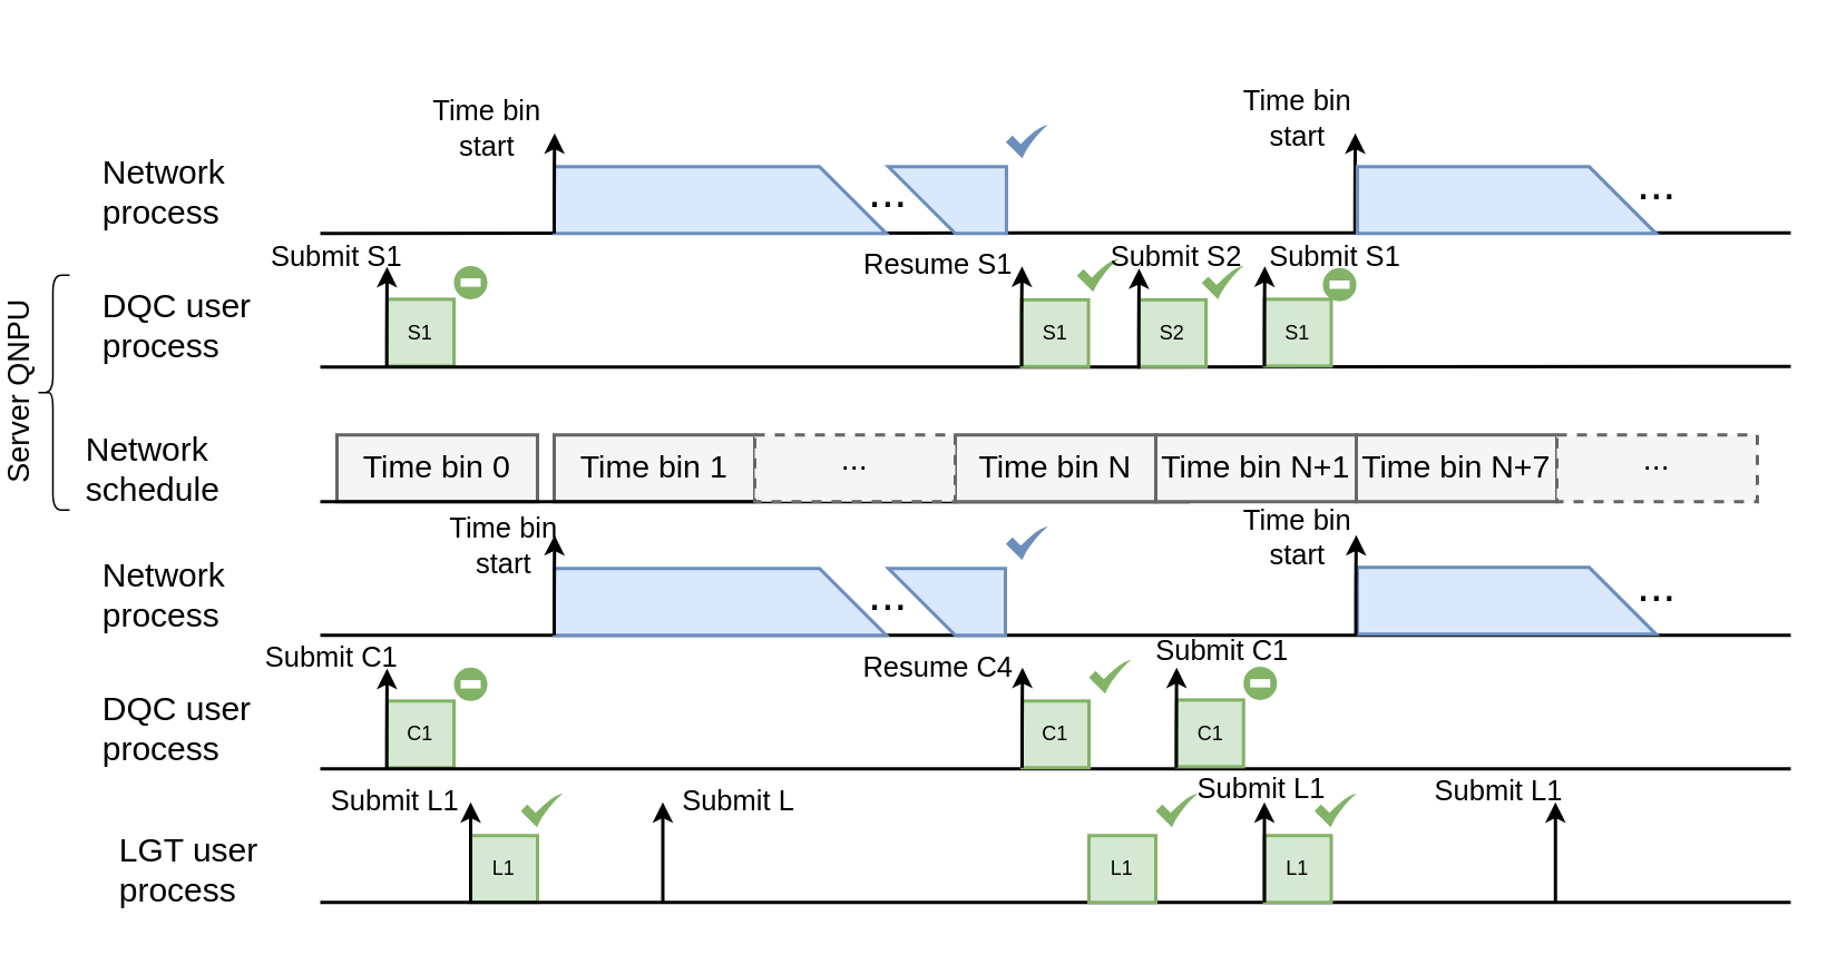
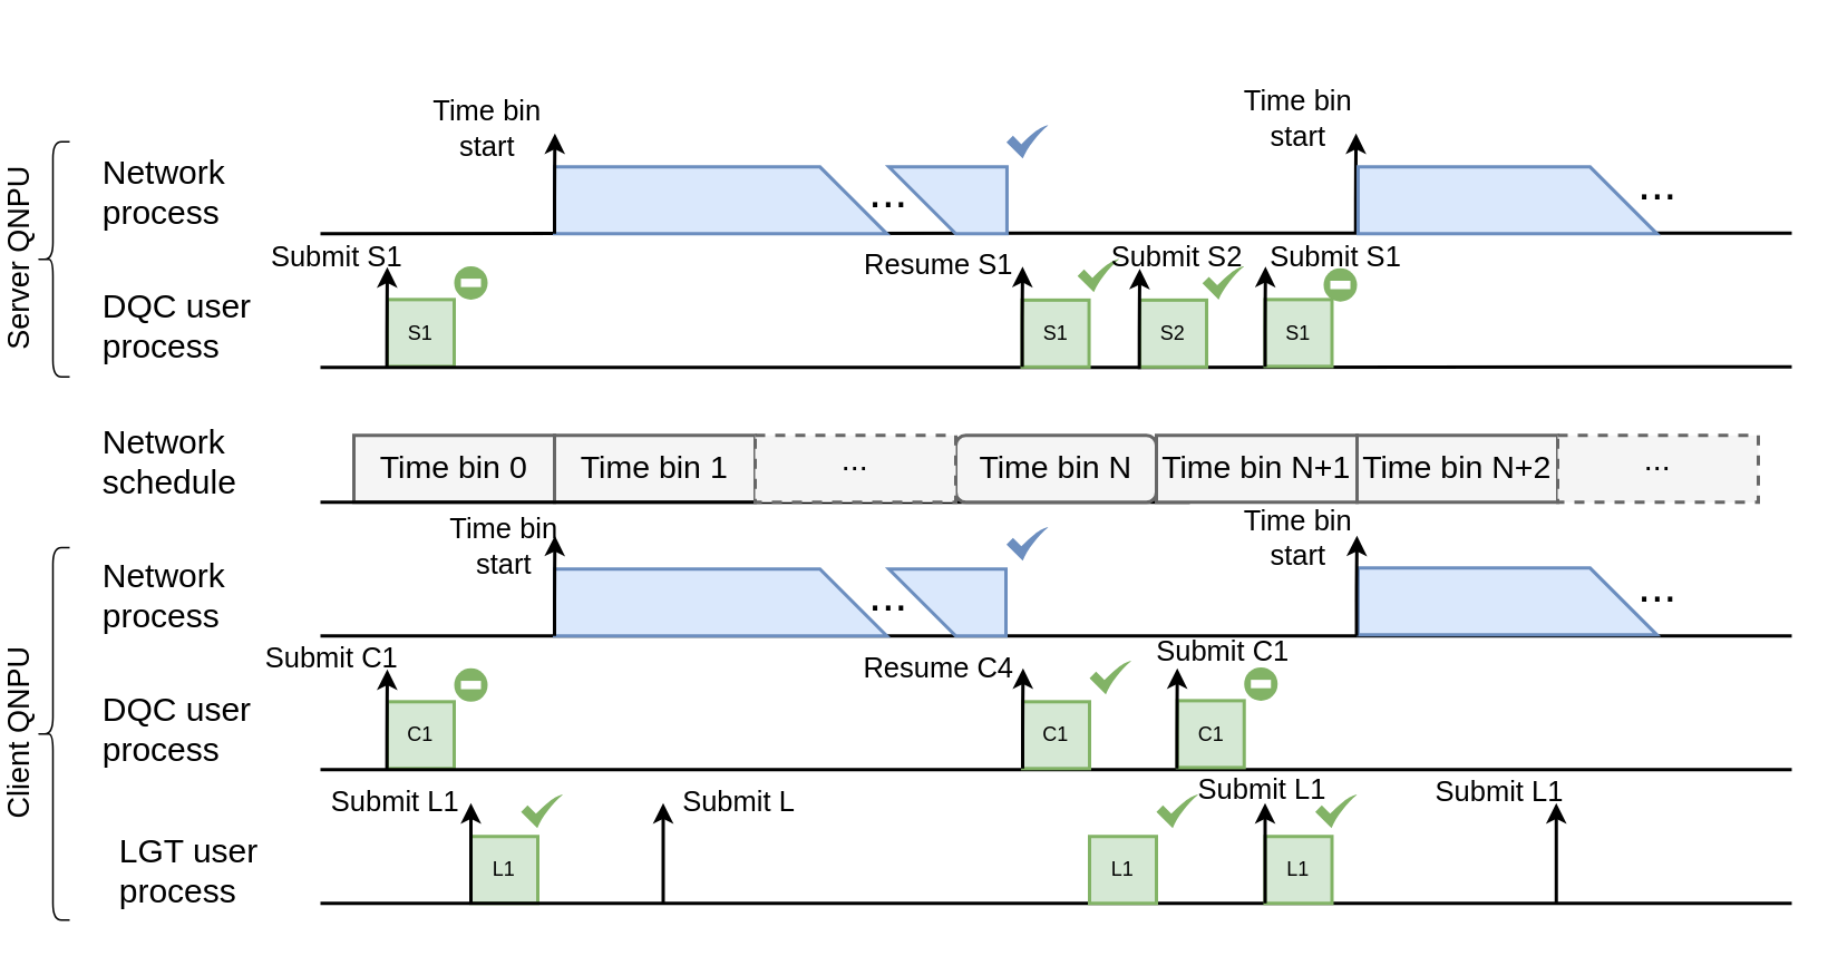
- <mxCell id="84" value="Server QNPU" style="shape=curlyBracket;whiteSpace=wrap;html=1;rounded=1;labelPosition=left;verticalLabelPosition=middle;align=center;verticalAlign=middle;horizontal=0;fontSize=18;" parent="1" vertex="1"><mxGeometry x="20" y="164.37" width="20" height="140.63" as="geometry" /></mxCell>
+ <mxCell id="84" value="Server QNPU" style="shape=curlyBracket;whiteSpace=wrap;html=1;rounded=1;labelPosition=left;verticalLabelPosition=middle;align=center;verticalAlign=middle;horizontal=0;fontSize=18;" parent="1" vertex="1"><mxGeometry x="20" y="84.37" width="20" height="140.63" as="geometry" /></mxCell>
- <mxCell id="6" value="Network schedule" style="text;html=1;strokeColor=none;fillColor=none;align=left;verticalAlign=middle;whiteSpace=wrap;rounded=0;fontSize=20;fontColor=#000000;fontFamily=Helvetica;spacing=0;" parent="1" vertex="1"><mxGeometry x="50" y="250" width="100" height="60" as="geometry" /></mxCell>
+ <mxCell id="6" value="Network schedule" style="text;html=1;strokeColor=none;fillColor=none;align=left;verticalAlign=middle;whiteSpace=wrap;rounded=0;fontSize=20;fontColor=#000000;fontFamily=Helvetica;spacing=0;" parent="1" vertex="1"><mxGeometry x="60" y="245" width="100" height="60" as="geometry" /></mxCell>
- <mxCell id="3" value="Time bin 0" style="rounded=0;whiteSpace=wrap;html=1;strokeWidth=2;fillColor=#f5f5f5;strokeColor=#666666;fontFamily=Helvetica;fontSize=19;" parent="1" vertex="1"><mxGeometry x="200" y="260" width="120" height="40" as="geometry" /></mxCell>
+ <mxCell id="3" value="Time bin 0" style="rounded=0;whiteSpace=wrap;html=1;strokeWidth=2;fillColor=#f5f5f5;strokeColor=#666666;fontFamily=Helvetica;fontSize=19;" parent="1" vertex="1"><mxGeometry x="210" y="260" width="120" height="40" as="geometry" /></mxCell>
- <mxCell id="12" value="Time bin N" style="rounded=0;whiteSpace=wrap;html=1;strokeWidth=2;fillColor=#f5f5f5;strokeColor=#666666;fontFamily=Helvetica;fontSize=19;" parent="1" vertex="1"><mxGeometry x="570" y="260" width="120" height="40" as="geometry" /></mxCell>
+ <mxCell id="12" value="Time bin N" style="whiteSpace=wrap;html=1;strokeWidth=2;fillColor=#f5f5f5;strokeColor=#666666;fontFamily=Helvetica;fontSize=19;rounded=1;" parent="1" vertex="1"><mxGeometry x="570" y="260" width="120" height="40" as="geometry" /></mxCell>
- <mxCell id="62" value="Time bin N+7" style="rounded=0;whiteSpace=wrap;html=1;strokeWidth=2;fillColor=#f5f5f5;strokeColor=#666666;fontFamily=Helvetica;fontSize=19;" parent="1" vertex="1"><mxGeometry x="810" y="260" width="120" height="40" as="geometry" /></mxCell>
+ <mxCell id="62" value="Time bin N+2" style="rounded=0;whiteSpace=wrap;html=1;strokeWidth=2;fillColor=#f5f5f5;strokeColor=#666666;fontFamily=Helvetica;fontSize=19;" parent="1" vertex="1"><mxGeometry x="810" y="260" width="120" height="40" as="geometry" /></mxCell>
+ <mxCell id="85" value="Client QNPU" style="shape=curlyBracket;whiteSpace=wrap;html=1;rounded=1;labelPosition=left;verticalLabelPosition=middle;align=center;verticalAlign=middle;horizontal=0;fontSize=18;" parent="1" vertex="1"><mxGeometry x="20" y="327.19" width="20" height="222.81" as="geometry" /></mxCell>
